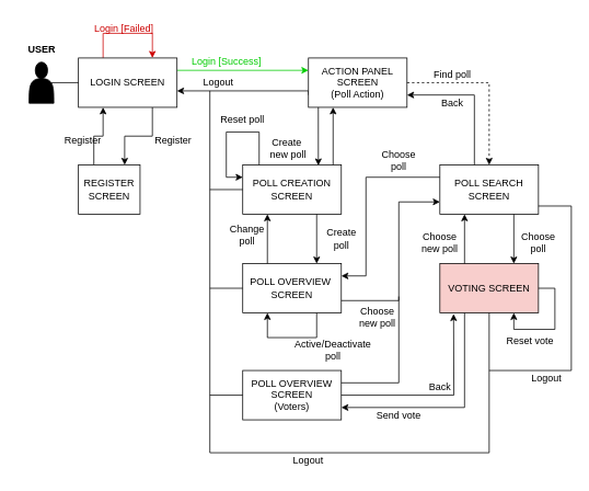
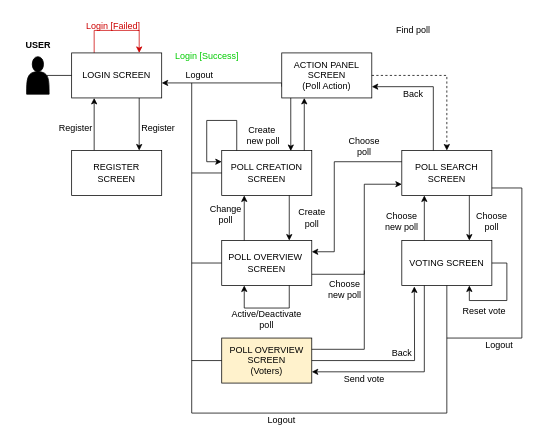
- <mxCell id="4" style="edgeStyle=orthogonalEdgeStyle;rounded=0;orthogonalLoop=1;jettySize=auto;html=1;exitX=1;exitY=0.25;exitDx=0;exitDy=0;strokeColor=#00CC00;fontColor=#00CC00;entryX=0;entryY=0.25;entryDx=0;entryDy=0;" parent="1" source="5" target="9" edge="1"><mxGeometry relative="1" as="geometry"><mxPoint x="295" y="120" as="targetPoint" /></mxGeometry></mxCell>
- <mxCell id="22" value="Find poll" style="text;html=1;align=center;verticalAlign=middle;resizable=0;points=[];autosize=1;strokeColor=none;fillColor=none;" parent="1" vertex="1"><mxGeometry x="515" y="75" width="70" height="30" as="geometry" /></mxCell>
+ <mxCell id="22" value="Find poll" style="text;html=1;align=center;verticalAlign=middle;resizable=0;points=[];autosize=1;strokeColor=none;fillColor=none;" parent="1" vertex="1"><mxGeometry x="515" y="25" width="70" height="30" as="geometry" /></mxCell>
- <mxCell id="51" value="Reset poll" style="text;html=1;strokeColor=none;fillColor=none;align=center;verticalAlign=middle;whiteSpace=wrap;rounded=0;" vertex="1" parent="1"><mxGeometry x="265" y="130" width="60" height="30" as="geometry" /></mxCell>
- <mxCell id="7" value="REGISTER &lt;br&gt;SCREEN" style="rounded=0;whiteSpace=wrap;html=1;strokeWidth=1;" parent="1" vertex="1"><mxGeometry x="95" y="200" width="75" height="60" as="geometry" /></mxCell>
+ <mxCell id="7" value="REGISTER &lt;br&gt;SCREEN" style="rounded=0;whiteSpace=wrap;html=1;strokeWidth=1;" parent="1" vertex="1"><mxGeometry x="95" y="200" width="120" height="60" as="geometry" /></mxCell>
- <mxCell id="24" value="VOTING SCREEN" style="rounded=0;whiteSpace=wrap;html=1;fillColor=#f8cecc;" parent="1" vertex="1"><mxGeometry x="535" y="320" width="120" height="60" as="geometry" /></mxCell>
+ <mxCell id="24" value="VOTING SCREEN" style="rounded=0;whiteSpace=wrap;html=1;" parent="1" vertex="1"><mxGeometry x="535" y="320" width="120" height="60" as="geometry" /></mxCell>
- <mxCell id="56" value="Active/Deactivate&lt;br&gt;poll" style="text;html=1;strokeColor=none;fillColor=none;align=center;verticalAlign=middle;whiteSpace=wrap;rounded=0;" vertex="1" parent="1"><mxGeometry x="350" y="410" width="110" height="30" as="geometry" /></mxCell>
+ <mxCell id="56" value="Active/Deactivate&lt;br&gt;poll" style="text;html=1;strokeColor=none;fillColor=none;align=center;verticalAlign=middle;whiteSpace=wrap;rounded=0;" vertex="1" parent="1"><mxGeometry x="300" y="410" width="110" height="30" as="geometry" /></mxCell>
- <mxCell id="41" value="POLL OVERVIEW&lt;br&gt;SCREEN&lt;br&gt;(Voters)" style="rounded=0;whiteSpace=wrap;html=1;" parent="1" vertex="1"><mxGeometry x="295" y="450" width="120" height="60" as="geometry" /></mxCell>
+ <mxCell id="41" value="POLL OVERVIEW&lt;br&gt;SCREEN&lt;br&gt;(Voters)" style="rounded=0;whiteSpace=wrap;html=1;fillColor=#fff2cc;" parent="1" vertex="1"><mxGeometry x="295" y="450" width="120" height="60" as="geometry" /></mxCell>
